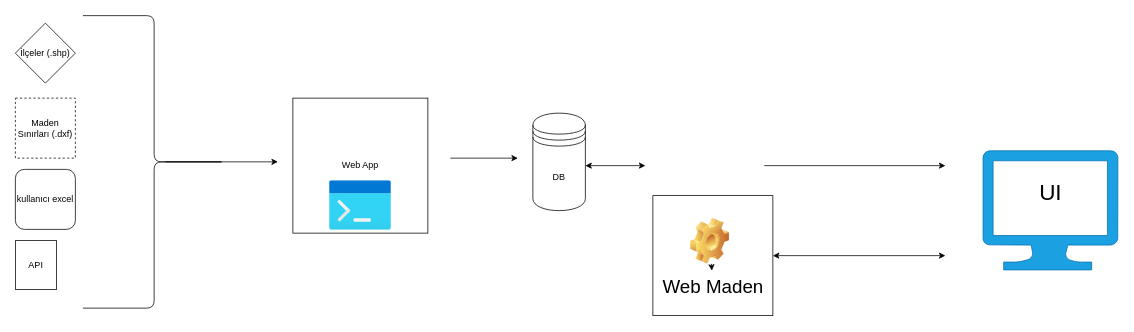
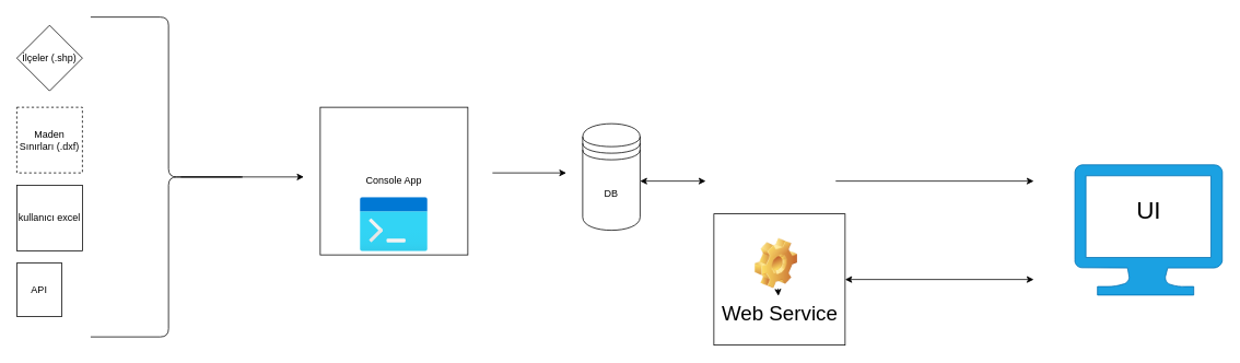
- <mxCell id="3" value="Web App" style="whiteSpace=wrap;html=1;aspect=fixed;" parent="1" vertex="1"><mxGeometry x="390" y="130" width="180" height="180" as="geometry" /></mxCell>
+ <mxCell id="3" value="Console App" style="whiteSpace=wrap;html=1;aspect=fixed;" parent="1" vertex="1"><mxGeometry x="390" y="130" width="180" height="180" as="geometry" /></mxCell>
- <mxCell id="5" value="kullanıcı excel" style="whiteSpace=wrap;html=1;aspect=fixed;rounded=1;" parent="1" vertex="1"><mxGeometry x="20" y="225" width="80" height="80" as="geometry" /></mxCell>
+ <mxCell id="5" value="kullanıcı excel" style="whiteSpace=wrap;html=1;aspect=fixed;" parent="1" vertex="1"><mxGeometry x="20" y="225" width="80" height="80" as="geometry" /></mxCell>
- <mxCell id="19" value="Web Maden" style="text;html=1;align=center;verticalAlign=middle;resizable=0;points=[];autosize=1;strokeColor=none;fillColor=none;fontSize=25;" vertex="1" parent="16"><mxGeometry y="100" width="160" height="40" as="geometry" /></mxCell>
+ <mxCell id="19" value="Web Service" style="text;html=1;align=center;verticalAlign=middle;resizable=0;points=[];autosize=1;strokeColor=none;fillColor=none;fontSize=25;" vertex="1" parent="16"><mxGeometry y="100" width="160" height="40" as="geometry" /></mxCell>
